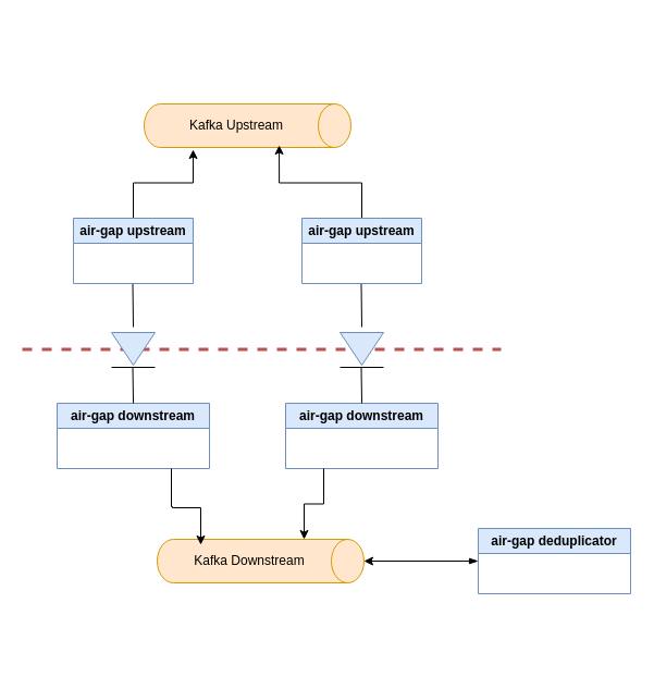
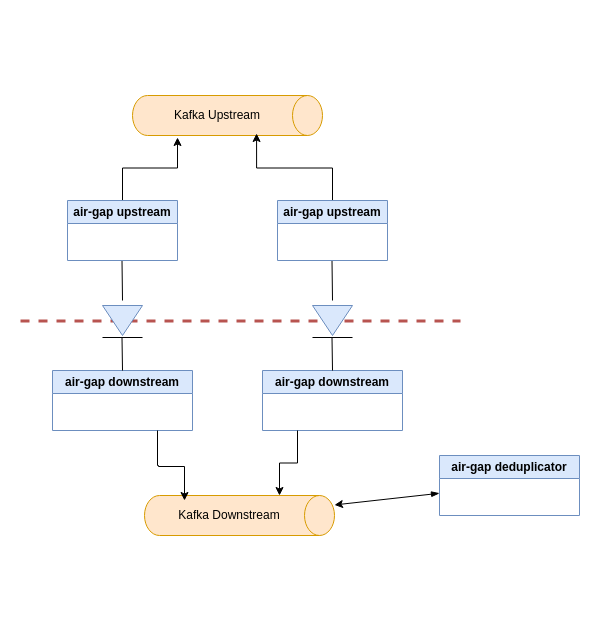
- <mxCell id="16" value="air-gap deduplicator" style="swimlane;whiteSpace=wrap;html=1;fillColor=#dae8fc;strokeColor=#6c8ebf;" parent="1" vertex="1"><mxGeometry x="439" y="485" width="140" height="60" as="geometry" /></mxCell>
+ <mxCell id="16" value="air-gap deduplicator" style="swimlane;whiteSpace=wrap;html=1;fillColor=#dae8fc;strokeColor=#6c8ebf;" parent="1" vertex="1"><mxGeometry x="439" y="455" width="140" height="60" as="geometry" /></mxCell>
